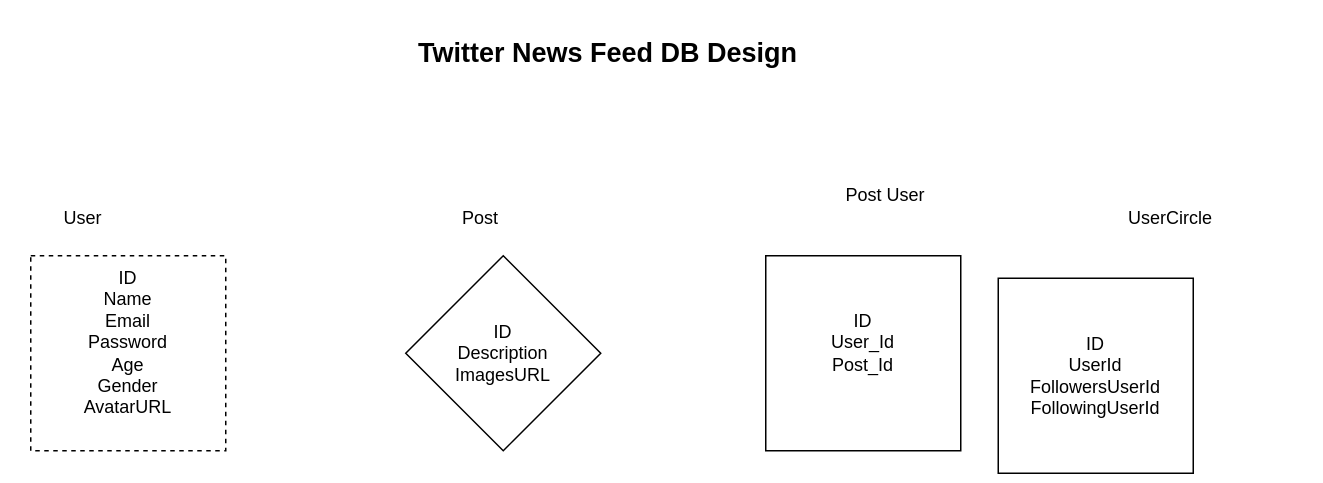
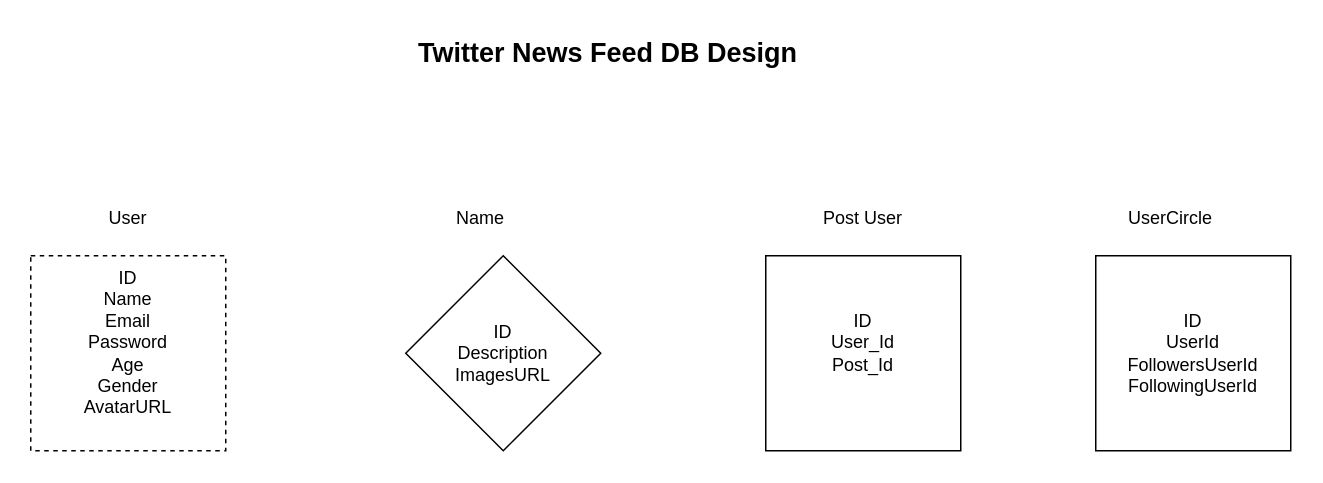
- <mxCell id="7" value="Post User" style="text;html=1;strokeColor=none;fillColor=none;align=center;verticalAlign=middle;whiteSpace=wrap;rounded=0;" vertex="1" parent="1"><mxGeometry x="560" y="115" width="60" height="30" as="geometry" /></mxCell>
+ <mxCell id="7" value="Post User" style="text;html=1;strokeColor=none;fillColor=none;align=center;verticalAlign=middle;whiteSpace=wrap;rounded=0;" vertex="1" parent="1"><mxGeometry x="545" y="130" width="60" height="30" as="geometry" /></mxCell>
- <mxCell id="3" value="User" style="text;html=1;strokeColor=none;fillColor=none;align=center;verticalAlign=middle;whiteSpace=wrap;rounded=0;" vertex="1" parent="1"><mxGeometry x="25" y="130" width="60" height="30" as="geometry" /></mxCell>
+ <mxCell id="3" value="User" style="text;html=1;strokeColor=none;fillColor=none;align=center;verticalAlign=middle;whiteSpace=wrap;rounded=0;" vertex="1" parent="1"><mxGeometry x="55" y="130" width="60" height="30" as="geometry" /></mxCell>
- <mxCell id="5" value="Post" style="text;html=1;strokeColor=none;fillColor=none;align=center;verticalAlign=middle;whiteSpace=wrap;rounded=0;" vertex="1" parent="1"><mxGeometry x="290" y="130" width="60" height="30" as="geometry" /></mxCell>
+ <mxCell id="5" value="Name" style="text;html=1;strokeColor=none;fillColor=none;align=center;verticalAlign=middle;whiteSpace=wrap;rounded=0;" vertex="1" parent="1"><mxGeometry x="290" y="130" width="60" height="30" as="geometry" /></mxCell>
- <mxCell id="8" value="&lt;div&gt;ID&lt;/div&gt;&lt;div&gt;UserId&lt;/div&gt;&lt;div&gt;FollowersUserId&lt;/div&gt;&lt;div&gt;FollowingUserId&lt;br&gt;&lt;/div&gt;" style="whiteSpace=wrap;html=1;aspect=fixed;" vertex="1" parent="1"><mxGeometry x="665" y="185" width="130" height="130" as="geometry" /></mxCell>
+ <mxCell id="8" value="&lt;div&gt;ID&lt;/div&gt;&lt;div&gt;UserId&lt;/div&gt;&lt;div&gt;FollowersUserId&lt;/div&gt;&lt;div&gt;FollowingUserId&lt;br&gt;&lt;/div&gt;" style="whiteSpace=wrap;html=1;aspect=fixed;" vertex="1" parent="1"><mxGeometry x="730" y="170" width="130" height="130" as="geometry" /></mxCell>
